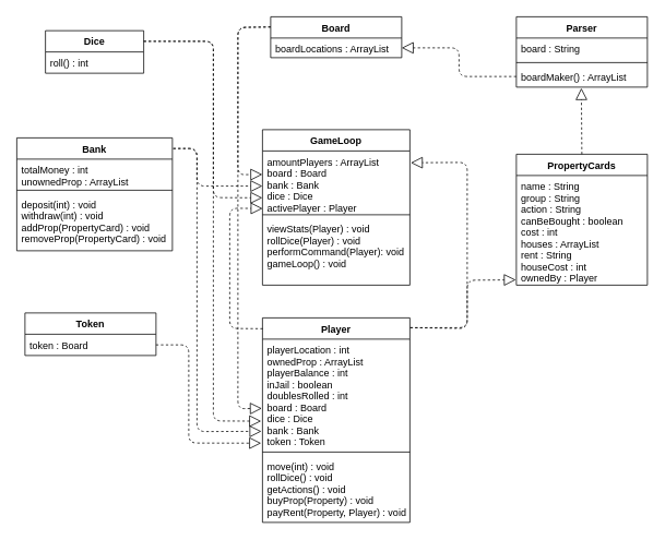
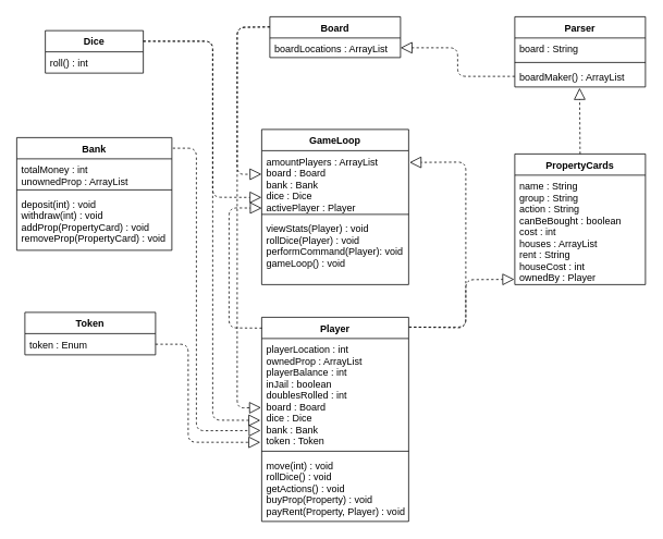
- <mxCell id="30" value="" style="endArrow=block;dashed=1;endFill=0;endSize=12;html=1;exitX=1.005;exitY=0.095;exitDx=0;exitDy=0;entryX=-0.001;entryY=0.58;entryDx=0;entryDy=0;exitPerimeter=0;entryPerimeter=0;" edge="1" parent="1" source="21" target="14"><mxGeometry width="160" relative="1" as="geometry"><mxPoint x="240.64" y="108.83" as="sourcePoint" /><mxPoint x="240" y="28" as="targetPoint" /><Array as="points"><mxPoint x="240" y="181" /><mxPoint x="240" y="227" /></Array></mxGeometry></mxCell>
- <mxCell id="28" value="token : Board" style="text;strokeColor=none;fillColor=none;align=left;verticalAlign=top;spacingLeft=4;spacingRight=4;overflow=hidden;rotatable=0;points=[[0,0.5],[1,0.5]];portConstraint=eastwest;" vertex="1" parent="27"><mxGeometry y="26" width="160" height="26" as="geometry" /></mxCell>
+ <mxCell id="28" value="token : Enum" style="text;strokeColor=none;fillColor=none;align=left;verticalAlign=top;spacingLeft=4;spacingRight=4;overflow=hidden;rotatable=0;points=[[0,0.5],[1,0.5]];portConstraint=eastwest;" vertex="1" parent="27"><mxGeometry y="26" width="160" height="26" as="geometry" /></mxCell>
